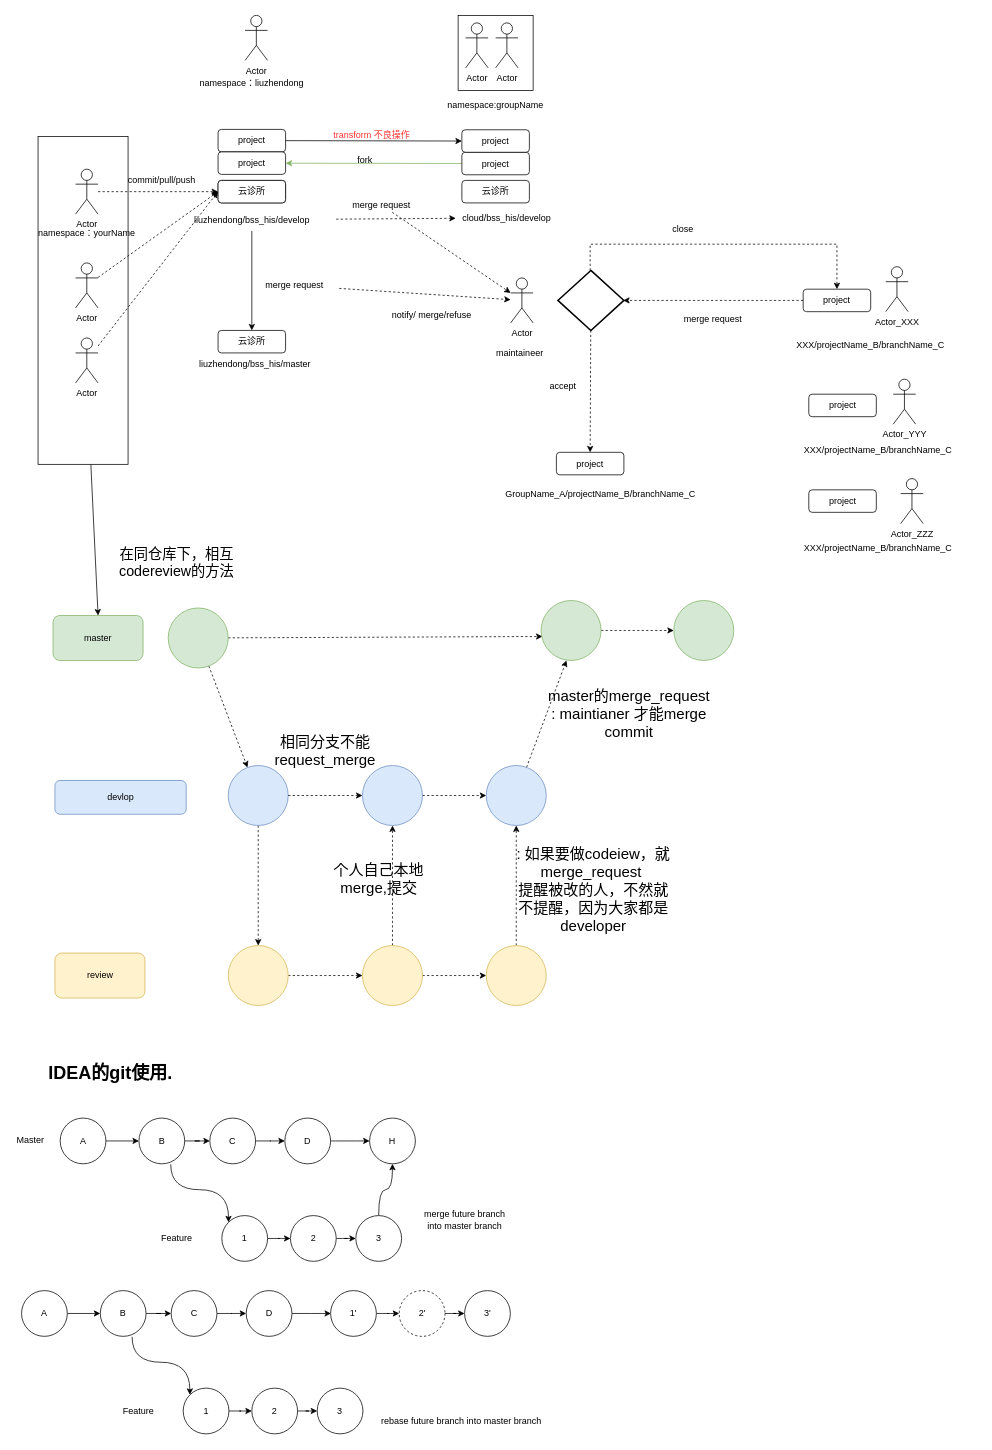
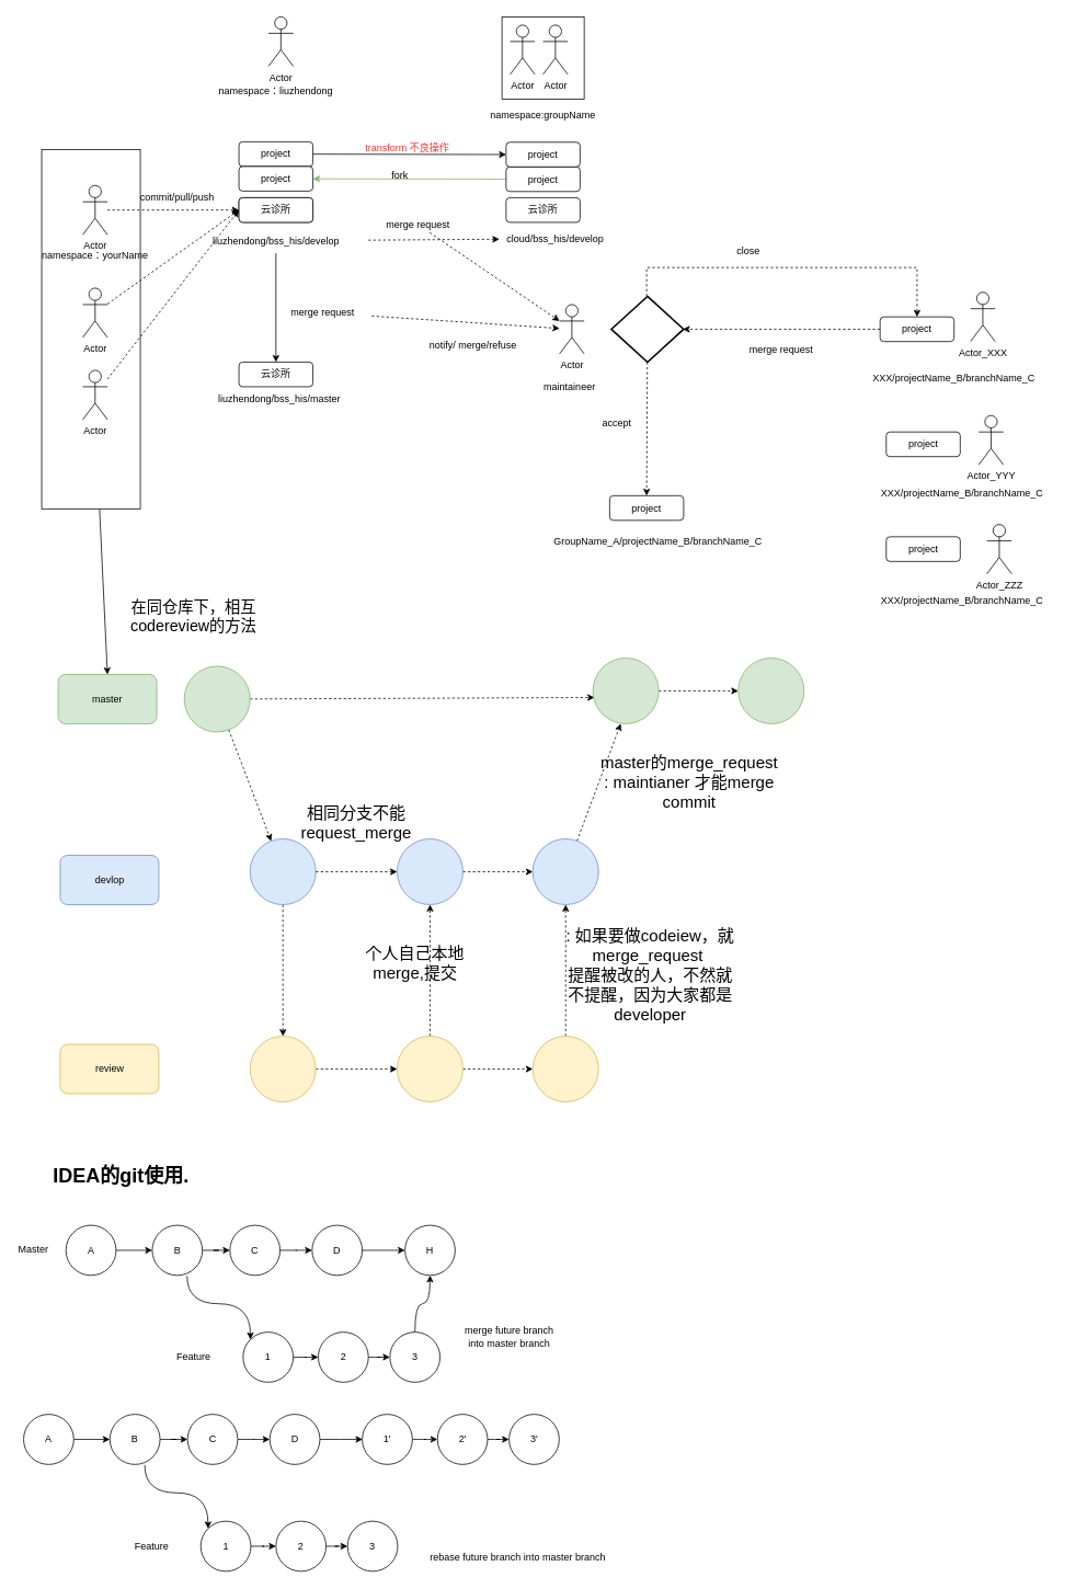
- <mxCell id="67" value="devlop" style="rounded=1;whiteSpace=wrap;html=1;fillColor=#dae8fc;strokeColor=#6c8ebf;" parent="1" vertex="1"><mxGeometry x="72.5" y="1040" width="175" height="45" as="geometry" /></mxCell>
+ <mxCell id="67" value="devlop" style="rounded=1;whiteSpace=wrap;html=1;fillColor=#dae8fc;strokeColor=#6c8ebf;" parent="1" vertex="1"><mxGeometry x="72.5" y="1040" width="120" height="60" as="geometry" /></mxCell>
- <mxCell id="128" value="2'" style="ellipse;whiteSpace=wrap;html=1;aspect=fixed;fontColor=#000000;dashed=1;" parent="1" vertex="1"><mxGeometry x="531.5" y="1720" width="61" height="61" as="geometry" /></mxCell>
+ <mxCell id="128" value="2'" style="ellipse;whiteSpace=wrap;html=1;aspect=fixed;fontColor=#000000;" parent="1" vertex="1"><mxGeometry x="531.5" y="1720" width="61" height="61" as="geometry" /></mxCell>
- <mxCell id="124" value="rebase future branch into master branch" style="text;html=1;strokeColor=none;fillColor=none;align=center;verticalAlign=middle;whiteSpace=wrap;rounded=0;fontColor=#000000;" parent="1" vertex="1"><mxGeometry x="504" y="1880" width="221" height="30" as="geometry" /></mxCell>
+ <mxCell id="124" value="rebase future branch into master branch" style="text;html=1;strokeColor=none;fillColor=none;align=center;verticalAlign=middle;whiteSpace=wrap;rounded=0;fontColor=#000000;" parent="1" vertex="1"><mxGeometry x="519" y="1880" width="221" height="30" as="geometry" /></mxCell>
